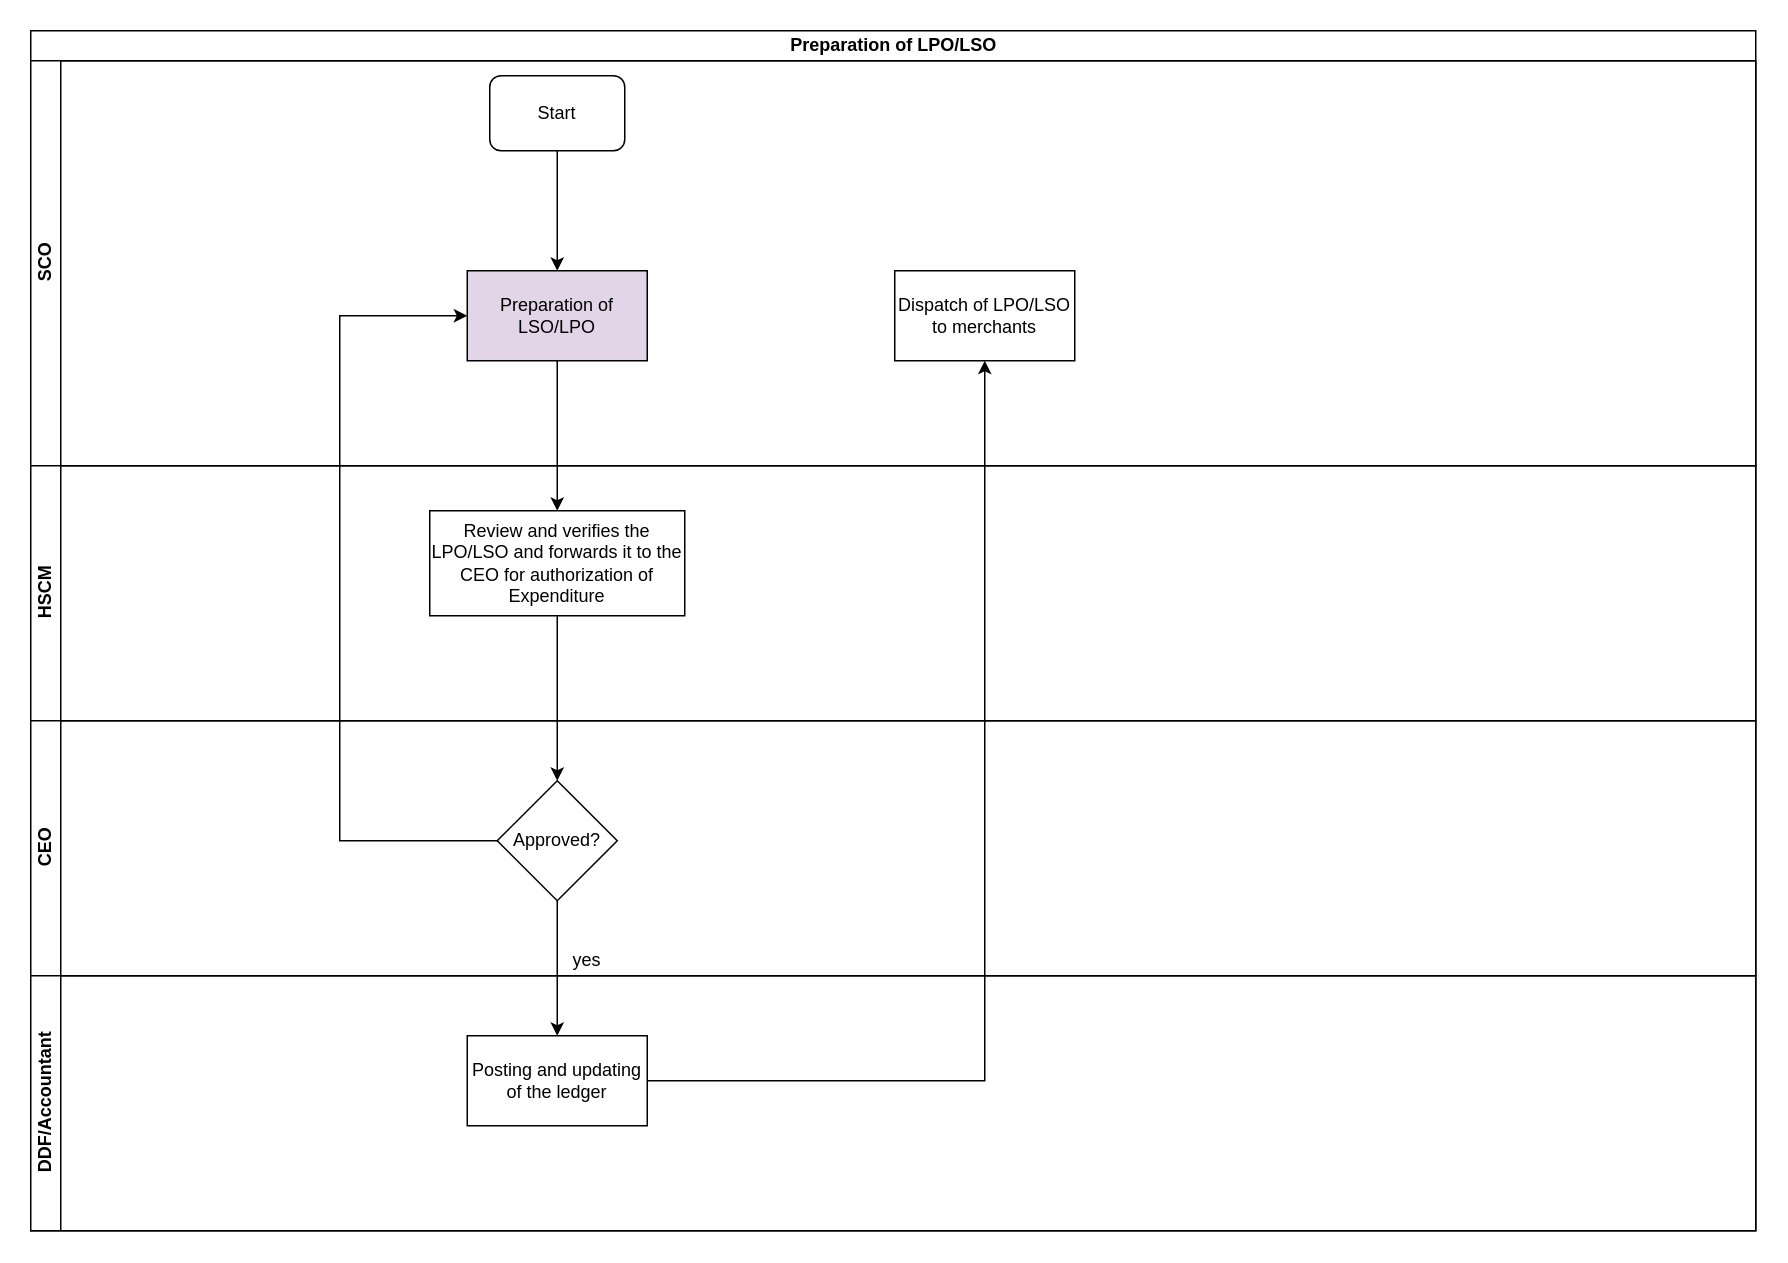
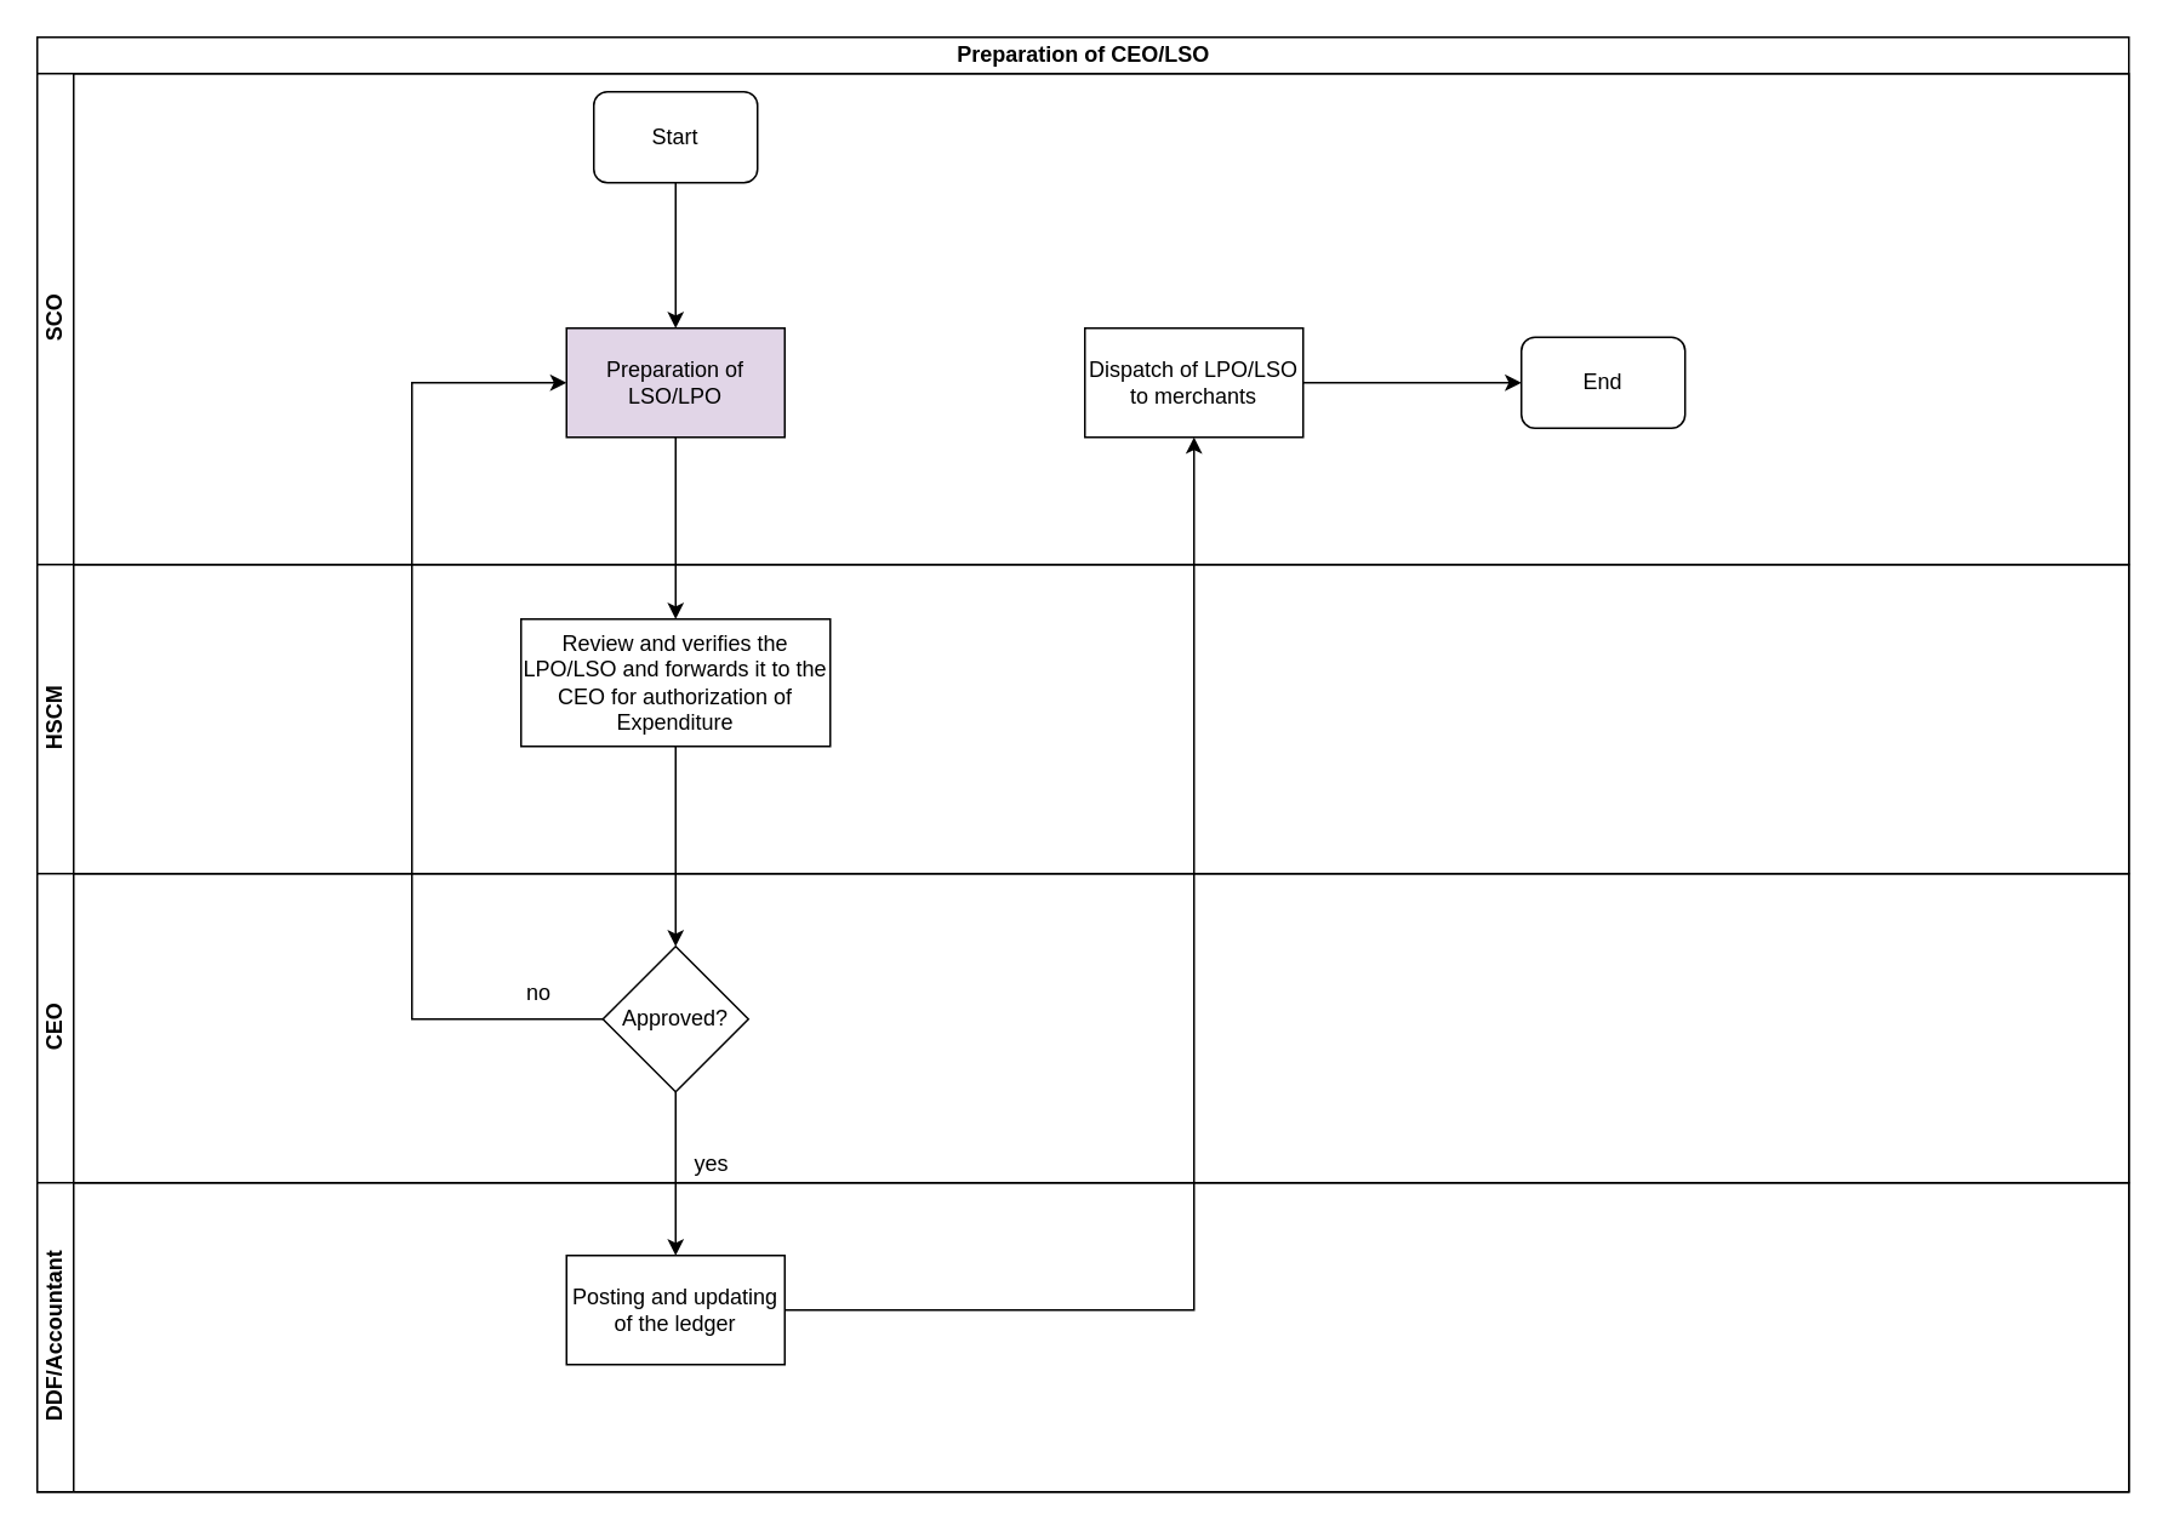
- <mxCell id="2" value="Preparation of LPO/LSO" style="swimlane;html=1;childLayout=stackLayout;resizeParent=1;resizeParentMax=0;horizontal=1;startSize=20;horizontalStack=0;" vertex="1" parent="1"><mxGeometry x="20" y="20" width="1150" height="800" as="geometry" /></mxCell>
+ <mxCell id="2" value="Preparation of CEO/LSO" style="swimlane;html=1;childLayout=stackLayout;resizeParent=1;resizeParentMax=0;horizontal=1;startSize=20;horizontalStack=0;" vertex="1" parent="1"><mxGeometry x="20" y="20" width="1150" height="800" as="geometry" /></mxCell>
+ <mxCell id="9" value="" style="edgeStyle=orthogonalEdgeStyle;rounded=0;orthogonalLoop=1;jettySize=auto;html=1;" edge="1" parent="3" source="7" target="8"><mxGeometry relative="1" as="geometry"><mxPoint x="776" y="170" as="targetPoint" /></mxGeometry></mxCell>
+ <mxCell id="8" value="End" style="rounded=1;whiteSpace=wrap;html=1;" vertex="1" parent="3"><mxGeometry x="816" y="145" width="90" height="50" as="geometry" /></mxCell>
+ <mxCell id="22" value="no" style="text;html=1;strokeColor=none;fillColor=none;align=center;verticalAlign=middle;whiteSpace=wrap;rounded=0;" vertex="1" parent="1"><mxGeometry x="276" y="536" width="40" height="20" as="geometry" /></mxCell>
